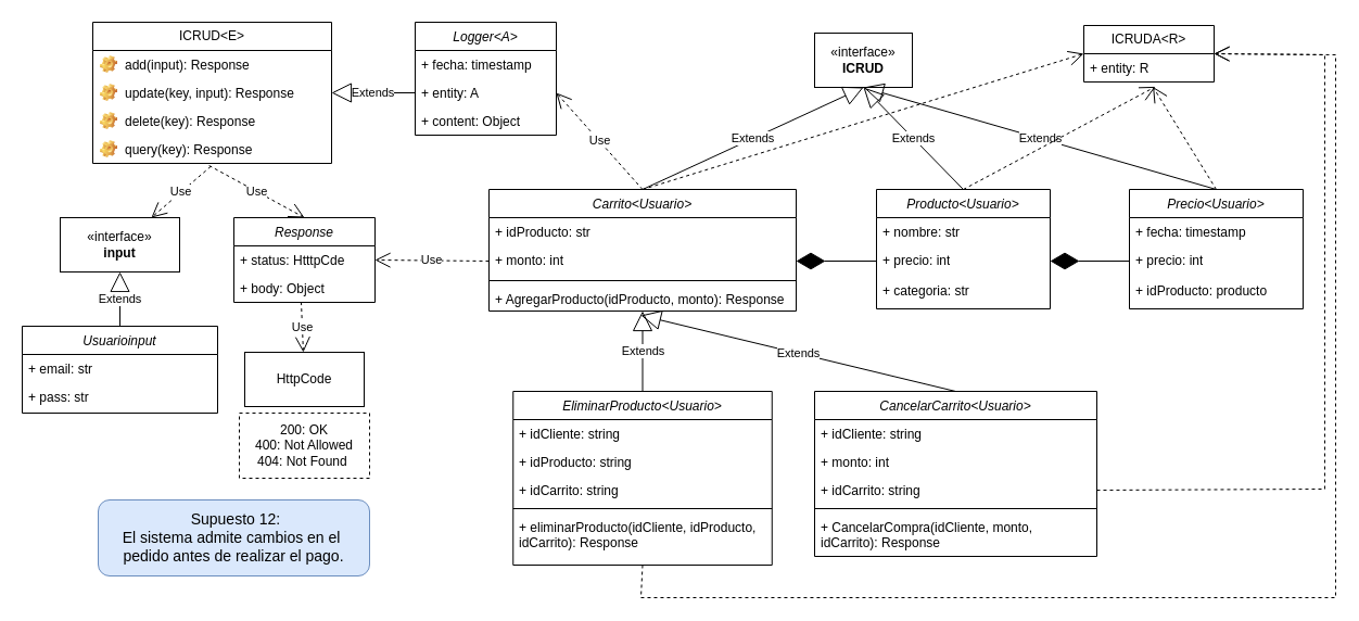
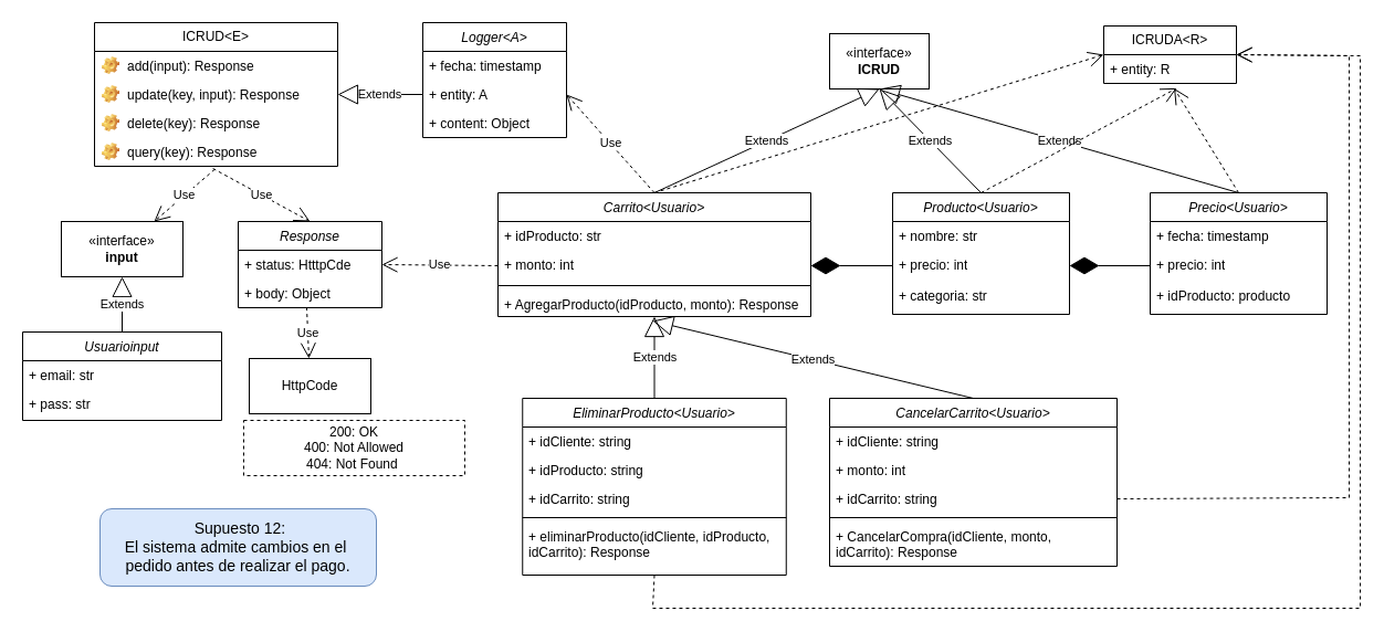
- <mxCell id="28" value="200: OK&lt;div&gt;400: Not Allowed&lt;/div&gt;&lt;div&gt;&lt;div&gt;404: Not Found&amp;nbsp;&lt;/div&gt;&lt;/div&gt;" style="html=1;whiteSpace=wrap;dashed=1;" parent="1" vertex="1"><mxGeometry x="220" y="380" width="120" height="60" as="geometry" /></mxCell>
+ <mxCell id="28" value="200: OK&lt;div&gt;400: Not Allowed&lt;/div&gt;&lt;div&gt;&lt;div&gt;404: Not Found&amp;nbsp;&lt;/div&gt;&lt;/div&gt;" style="html=1;whiteSpace=wrap;dashed=1;" parent="1" vertex="1"><mxGeometry x="220" y="380" width="200" height="50" as="geometry" /></mxCell>
